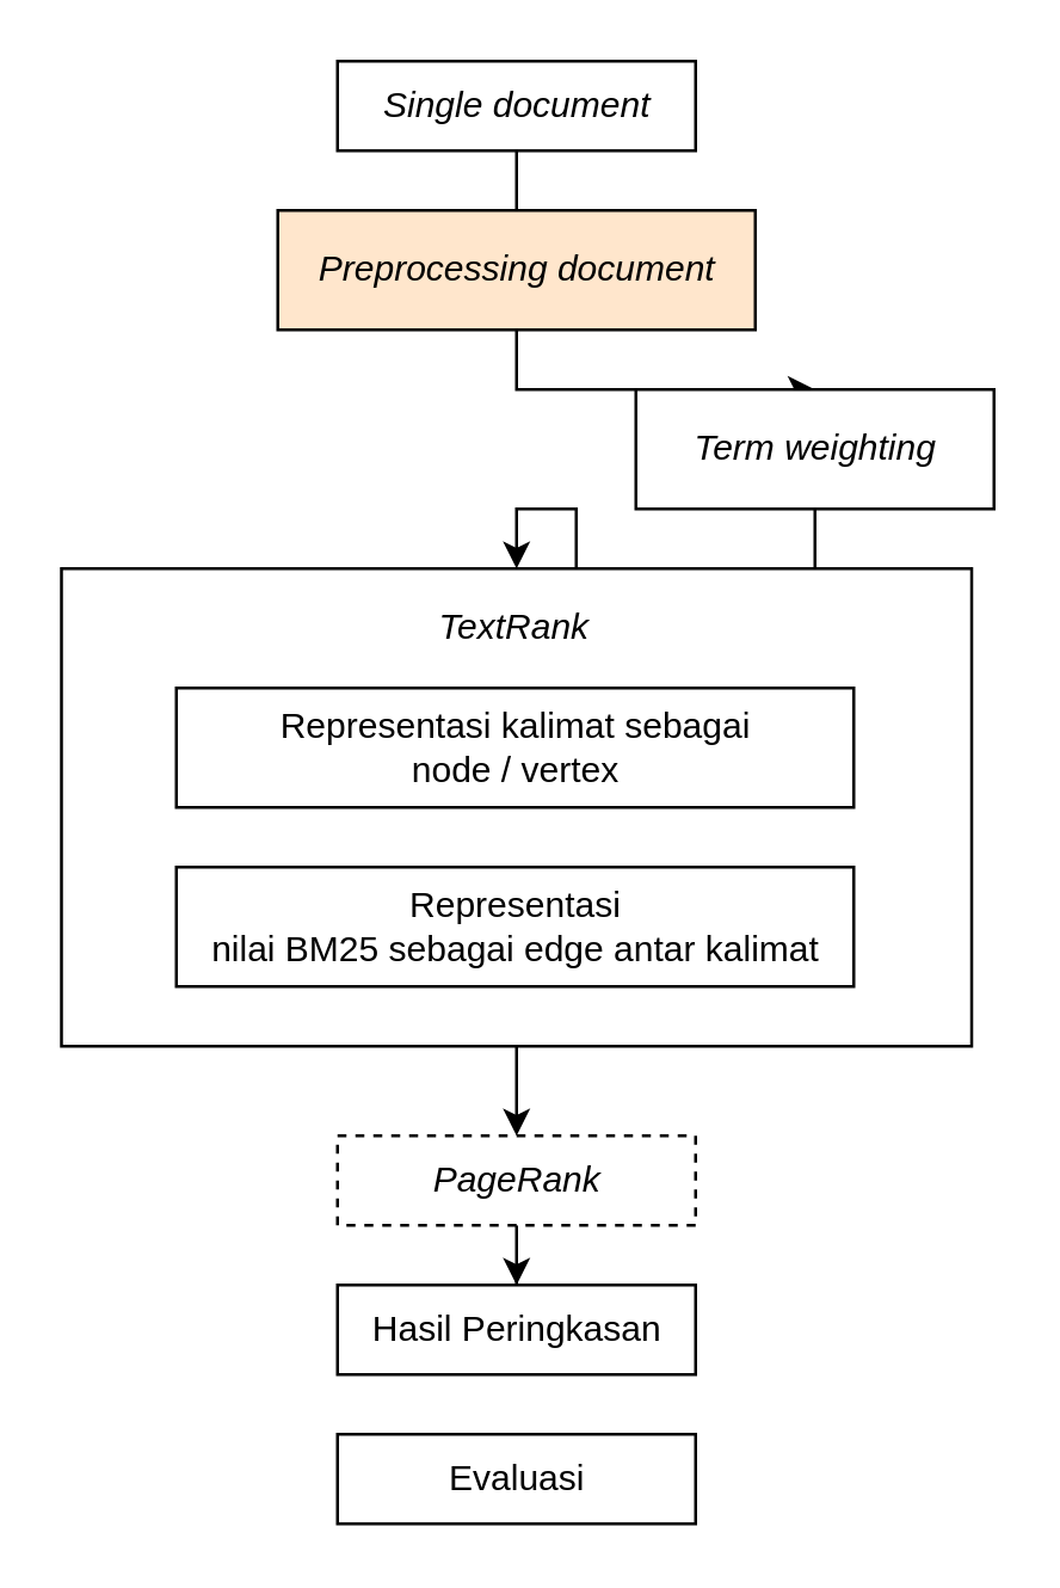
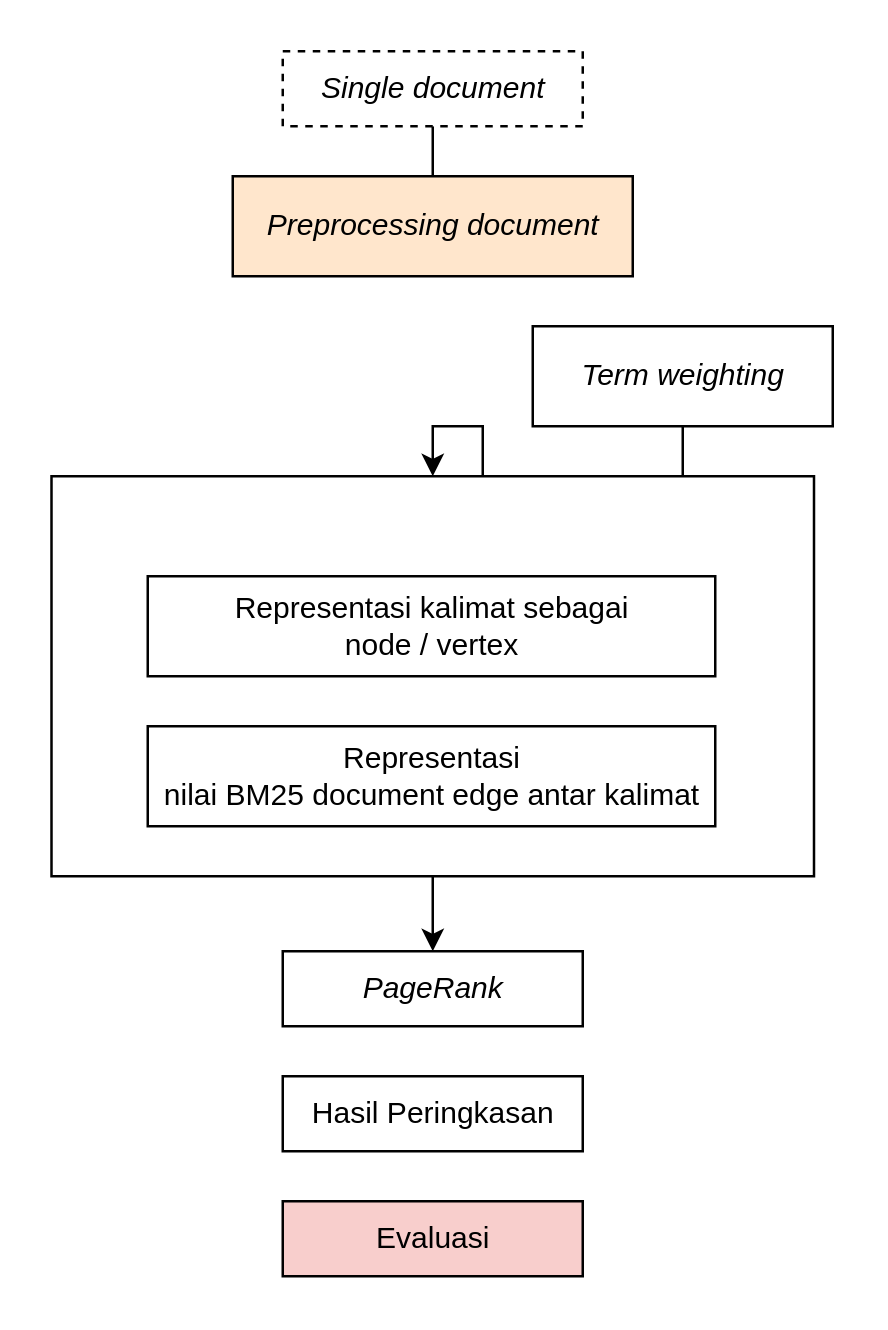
- <mxCell id="3" value="&lt;i&gt;Single document&lt;/i&gt;" parent="1" style="rounded=0;whiteSpace=wrap;html=1;" vertex="1"><mxGeometry as="geometry" height="30" width="120" x="112.5" y="20" /></mxCell>
+ <mxCell id="3" value="&lt;i&gt;Single document&lt;/i&gt;" parent="1" style="rounded=0;whiteSpace=wrap;html=1;dashed=1;" vertex="1"><mxGeometry as="geometry" height="30" width="120" x="112.5" y="20" /></mxCell>
- <mxCell id="4" parent="1" target="7" source="5" edge="1" style="edgeStyle=orthogonalEdgeStyle;rounded=0;orthogonalLoop=1;jettySize=auto;html=1;entryX=0.5;entryY=0;entryDx=0;entryDy=0;"><mxGeometry as="geometry" relative="1" /></mxCell>
- <mxCell id="12" value="&lt;i&gt;TextRank&lt;/i&gt;" parent="1" style="text;html=1;strokeColor=none;fillColor=none;align=center;verticalAlign=middle;whiteSpace=wrap;rounded=0;" vertex="1"><mxGeometry as="geometry" height="20" width="60" x="142" y="200" /></mxCell>
- <mxCell id="11" value="&lt;br/&gt;&lt;br/&gt;&lt;p align=&quot;center&quot; style=&quot;text-align: center&quot;&gt;&lt;span lang=&quot;IN&quot;&gt;Representasi&lt;br/&gt;nilai &lt;/span&gt;&lt;span lang=&quot;EN-ID&quot;&gt;BM25&lt;/span&gt;&lt;span lang=&quot;IN&quot;&gt; sebagai edge antar kalimat&lt;/span&gt;&lt;/p&gt;&lt;br/&gt;&lt;br/&gt;" parent="1" style="rounded=0;whiteSpace=wrap;html=1;" vertex="1"><mxGeometry as="geometry" height="40" width="227" x="58.5" y="290" /></mxCell>
+ <mxCell id="11" value="&lt;br/&gt;&lt;br/&gt;&lt;p align=&quot;center&quot; style=&quot;text-align: center&quot;&gt;&lt;span lang=&quot;IN&quot;&gt;Representasi&lt;br/&gt;nilai &lt;/span&gt;&lt;span lang=&quot;EN-ID&quot;&gt;BM25&lt;/span&gt;&lt;span lang=&quot;IN&quot;&gt; document edge antar kalimat&lt;/span&gt;&lt;/p&gt;&lt;br/&gt;&lt;br/&gt;" parent="1" style="rounded=0;whiteSpace=wrap;html=1;" vertex="1"><mxGeometry as="geometry" height="40" width="227" x="58.5" y="290" /></mxCell>
- <mxCell id="14" value="&lt;i&gt;PageRank&lt;/i&gt;" parent="1" style="rounded=0;whiteSpace=wrap;html=1;dashed=1;" vertex="1"><mxGeometry as="geometry" height="30" width="120" x="112.5" y="380" /></mxCell>
+ <mxCell id="14" value="&lt;i&gt;PageRank&lt;/i&gt;" parent="1" style="rounded=0;whiteSpace=wrap;html=1;" vertex="1"><mxGeometry as="geometry" height="30" width="120" x="112.5" y="380" /></mxCell>
- <mxCell id="13" parent="1" target="15" source="14" edge="1" style="edgeStyle=orthogonalEdgeStyle;rounded=0;orthogonalLoop=1;jettySize=auto;html=1;entryX=0.5;entryY=0;entryDx=0;entryDy=0;"><mxGeometry as="geometry" relative="1" /></mxCell>
- <mxCell id="16" value="Evaluasi" parent="1" style="rounded=0;whiteSpace=wrap;html=1;" vertex="1"><mxGeometry as="geometry" height="30" width="120" x="112.5" y="480" /></mxCell>
+ <mxCell id="16" value="Evaluasi" parent="1" style="rounded=0;whiteSpace=wrap;html=1;fillColor=#f8cecc;" vertex="1"><mxGeometry as="geometry" height="30" width="120" x="112.5" y="480" /></mxCell>
